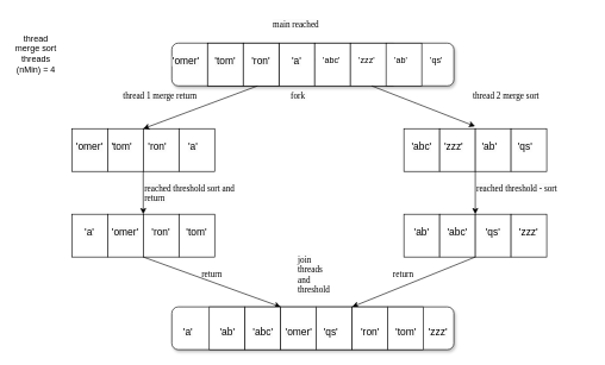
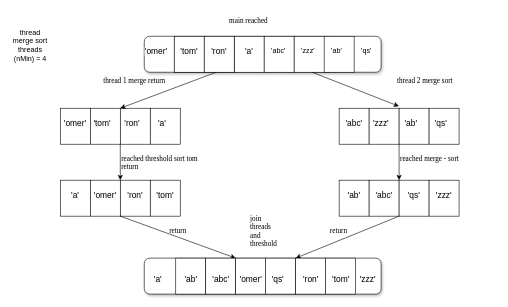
- <mxCell id="17" value="&lt;span style=&quot;color: rgb(0, 0, 0); font-family: Verdana; font-size: 12px; font-style: normal; font-variant-ligatures: normal; font-variant-caps: normal; font-weight: 400; letter-spacing: normal; orphans: 2; text-align: center; text-indent: 0px; text-transform: none; widows: 2; word-spacing: 0px; -webkit-text-stroke-width: 0px; background-color: rgb(251, 251, 251); text-decoration-thickness: initial; text-decoration-style: initial; text-decoration-color: initial; float: none; display: inline !important;&quot;&gt;fork&amp;nbsp;&lt;/span&gt;" style="text;whiteSpace=wrap;html=1;" vertex="1" parent="1"><mxGeometry x="405" y="120" width="45" height="40" as="geometry" /></mxCell>
- <mxCell id="43" value="&lt;span style=&quot;color: rgb(0, 0, 0); font-family: Verdana; font-size: 12px; font-style: normal; font-variant-ligatures: normal; font-variant-caps: normal; font-weight: 400; letter-spacing: normal; orphans: 2; text-align: center; text-indent: 0px; text-transform: none; widows: 2; word-spacing: 0px; -webkit-text-stroke-width: 0px; background-color: rgb(251, 251, 251); text-decoration-thickness: initial; text-decoration-style: initial; text-decoration-color: initial; float: none; display: inline !important;&quot;&gt;reached threshold - sort&lt;/span&gt;" style="text;whiteSpace=wrap;html=1;" vertex="1" parent="1"><mxGeometry x="665" y="250" width="160" height="40" as="geometry" /></mxCell>
+ <mxCell id="43" value="&lt;span style=&quot;color: rgb(0, 0, 0); font-family: Verdana; font-size: 12px; font-style: normal; font-variant-ligatures: normal; font-variant-caps: normal; font-weight: 400; letter-spacing: normal; orphans: 2; text-align: center; text-indent: 0px; text-transform: none; widows: 2; word-spacing: 0px; -webkit-text-stroke-width: 0px; background-color: rgb(251, 251, 251); text-decoration-thickness: initial; text-decoration-style: initial; text-decoration-color: initial; float: none; display: inline !important;&quot;&gt;reached merge - sort&lt;/span&gt;" style="text;whiteSpace=wrap;html=1;" vertex="1" parent="1"><mxGeometry x="665" y="250" width="160" height="40" as="geometry" /></mxCell>
- <mxCell id="49" value="&lt;span style=&quot;color: rgb(0, 0, 0); font-family: Verdana; font-size: 12px; font-style: normal; font-variant-ligatures: normal; font-variant-caps: normal; font-weight: 400; letter-spacing: normal; orphans: 2; text-align: center; text-indent: 0px; text-transform: none; widows: 2; word-spacing: 0px; -webkit-text-stroke-width: 0px; background-color: rgb(251, 251, 251); text-decoration-thickness: initial; text-decoration-style: initial; text-decoration-color: initial; float: none; display: inline !important;&quot;&gt;reached threshold sort and return&amp;nbsp;&lt;/span&gt;" style="text;whiteSpace=wrap;html=1;" vertex="1" parent="1"><mxGeometry x="200" y="250" width="160" height="40" as="geometry" /></mxCell>
+ <mxCell id="49" value="&lt;span style=&quot;color: rgb(0, 0, 0); font-family: Verdana; font-size: 12px; font-style: normal; font-variant-ligatures: normal; font-variant-caps: normal; font-weight: 400; letter-spacing: normal; orphans: 2; text-align: center; text-indent: 0px; text-transform: none; widows: 2; word-spacing: 0px; -webkit-text-stroke-width: 0px; background-color: rgb(251, 251, 251); text-decoration-thickness: initial; text-decoration-style: initial; text-decoration-color: initial; float: none; display: inline !important;&quot;&gt;reached threshold sort tom return&amp;nbsp;&lt;/span&gt;" style="text;whiteSpace=wrap;html=1;" vertex="1" parent="1"><mxGeometry x="200" y="250" width="160" height="40" as="geometry" /></mxCell>
